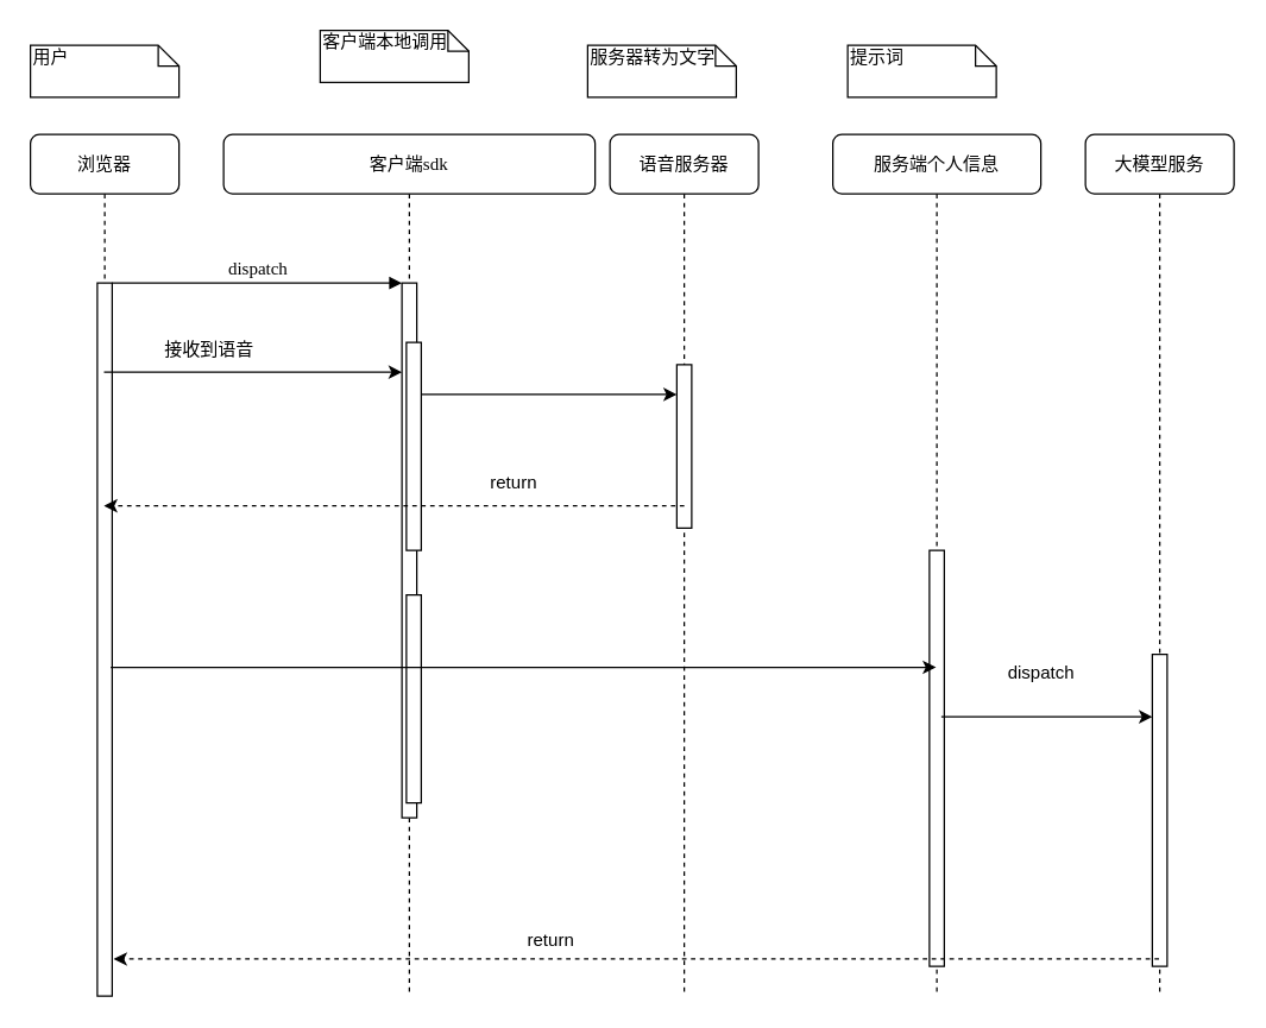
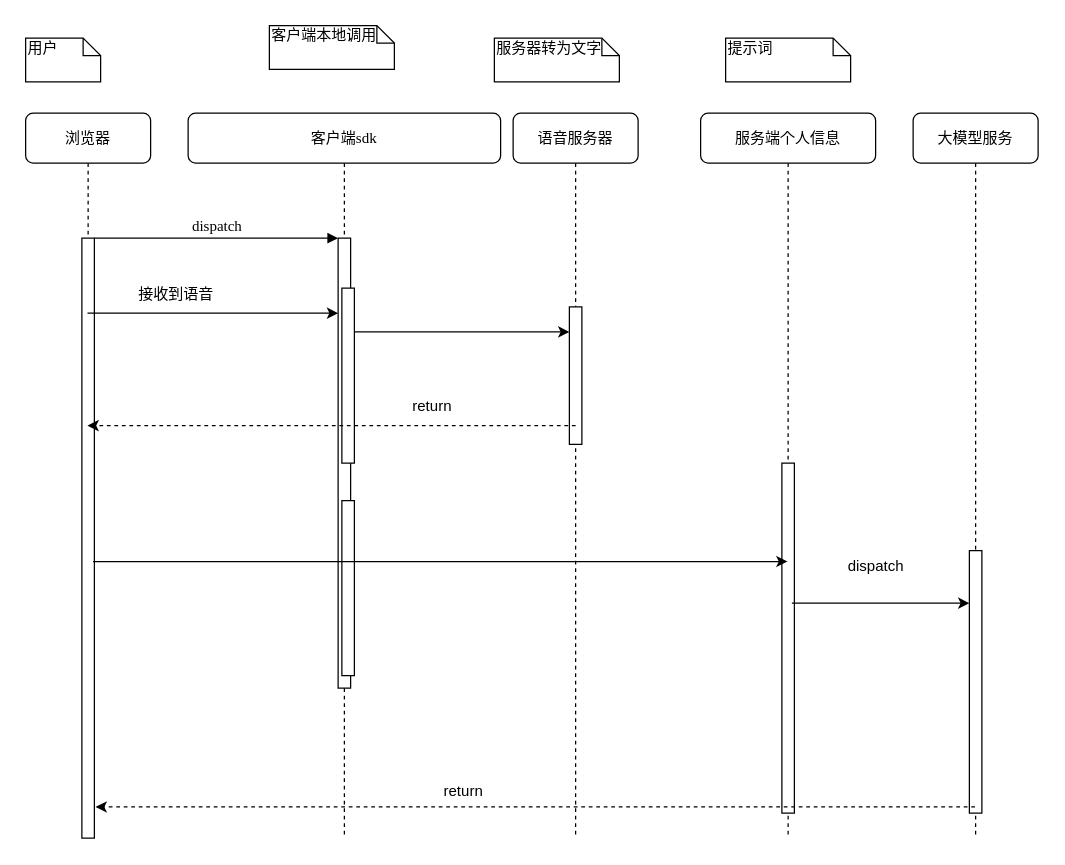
- <mxCell id="14" value="用户" style="shape=note;whiteSpace=wrap;html=1;size=14;verticalAlign=top;align=left;spacingTop=-6;rounded=0;shadow=0;comic=0;labelBackgroundColor=none;strokeWidth=1;fontFamily=Verdana;fontSize=12" parent="1" vertex="1"><mxGeometry x="20" y="30" width="100" height="35" as="geometry" /></mxCell>
+ <mxCell id="14" value="用户" style="shape=note;whiteSpace=wrap;html=1;size=14;verticalAlign=top;align=left;spacingTop=-6;rounded=0;shadow=0;comic=0;labelBackgroundColor=none;strokeWidth=1;fontFamily=Verdana;fontSize=12" parent="1" vertex="1"><mxGeometry x="20" y="30" width="60" height="35" as="geometry" /></mxCell>
- <mxCell id="17" value="提示词" style="shape=note;whiteSpace=wrap;html=1;size=14;verticalAlign=top;align=left;spacingTop=-6;rounded=0;shadow=0;comic=0;labelBackgroundColor=none;strokeWidth=1;fontFamily=Verdana;fontSize=12" parent="1" vertex="1"><mxGeometry x="570" y="30" width="100" height="35" as="geometry" /></mxCell>
+ <mxCell id="17" value="提示词" style="shape=note;whiteSpace=wrap;html=1;size=14;verticalAlign=top;align=left;spacingTop=-6;rounded=0;shadow=0;comic=0;labelBackgroundColor=none;strokeWidth=1;fontFamily=Verdana;fontSize=12" parent="1" vertex="1"><mxGeometry x="580" y="30" width="100" height="35" as="geometry" /></mxCell>
